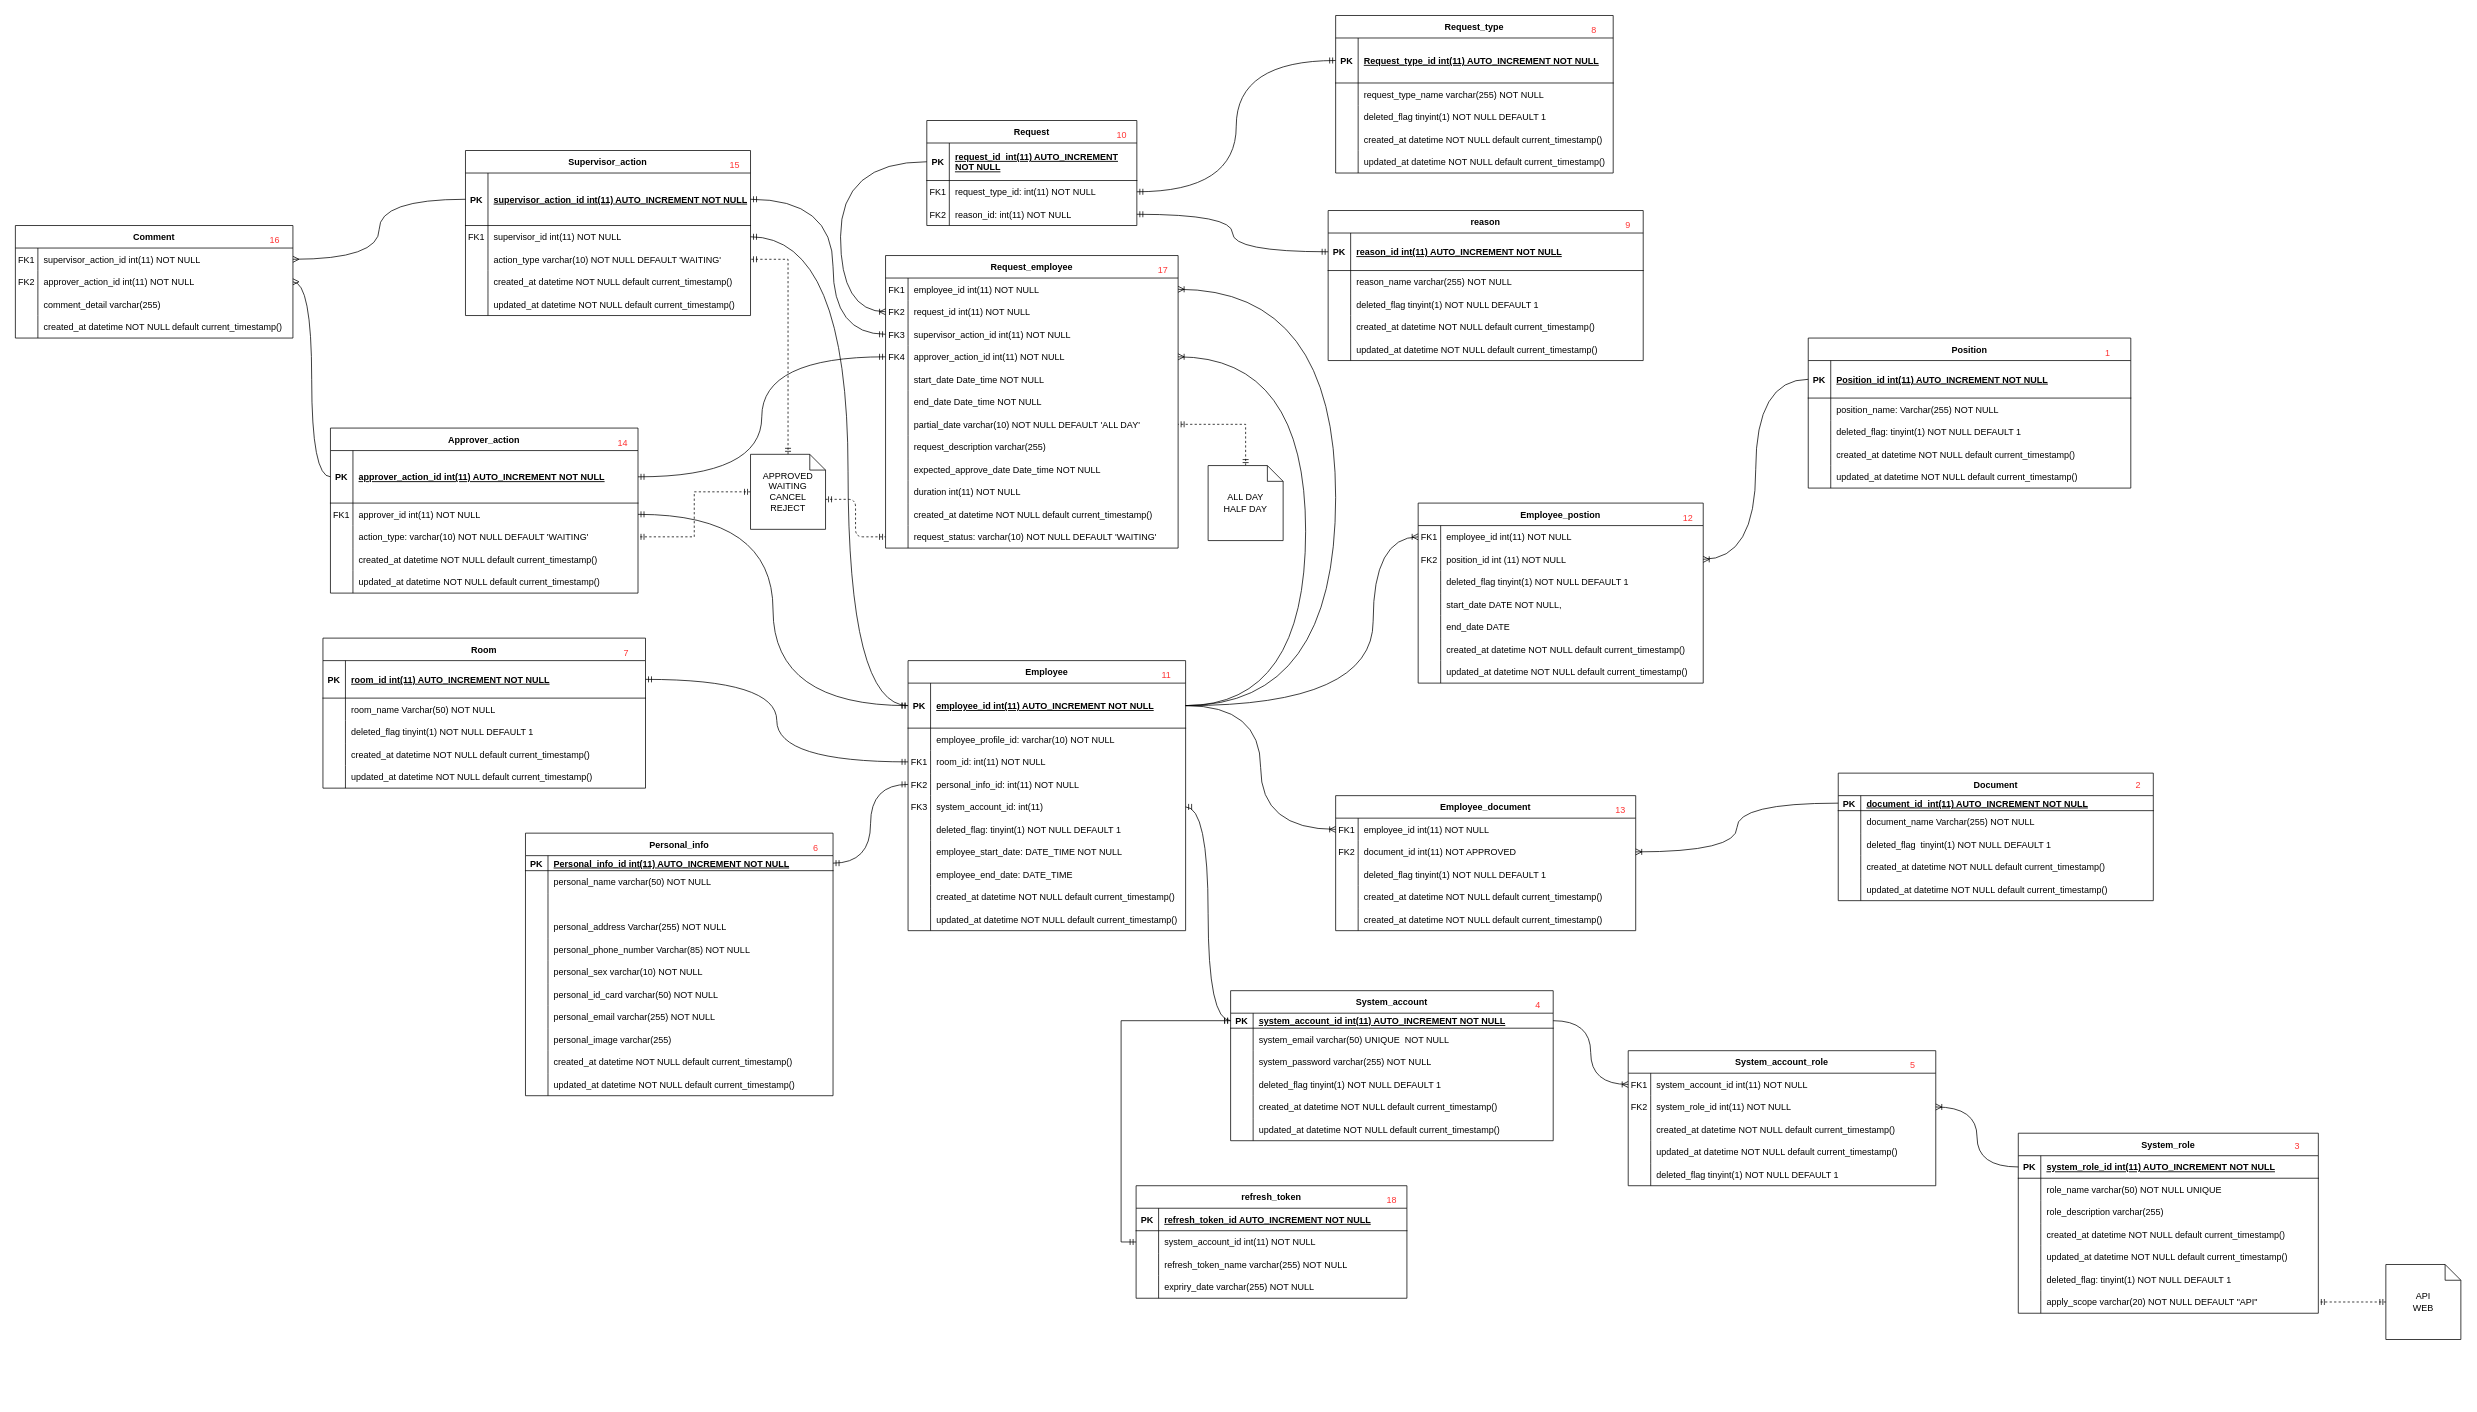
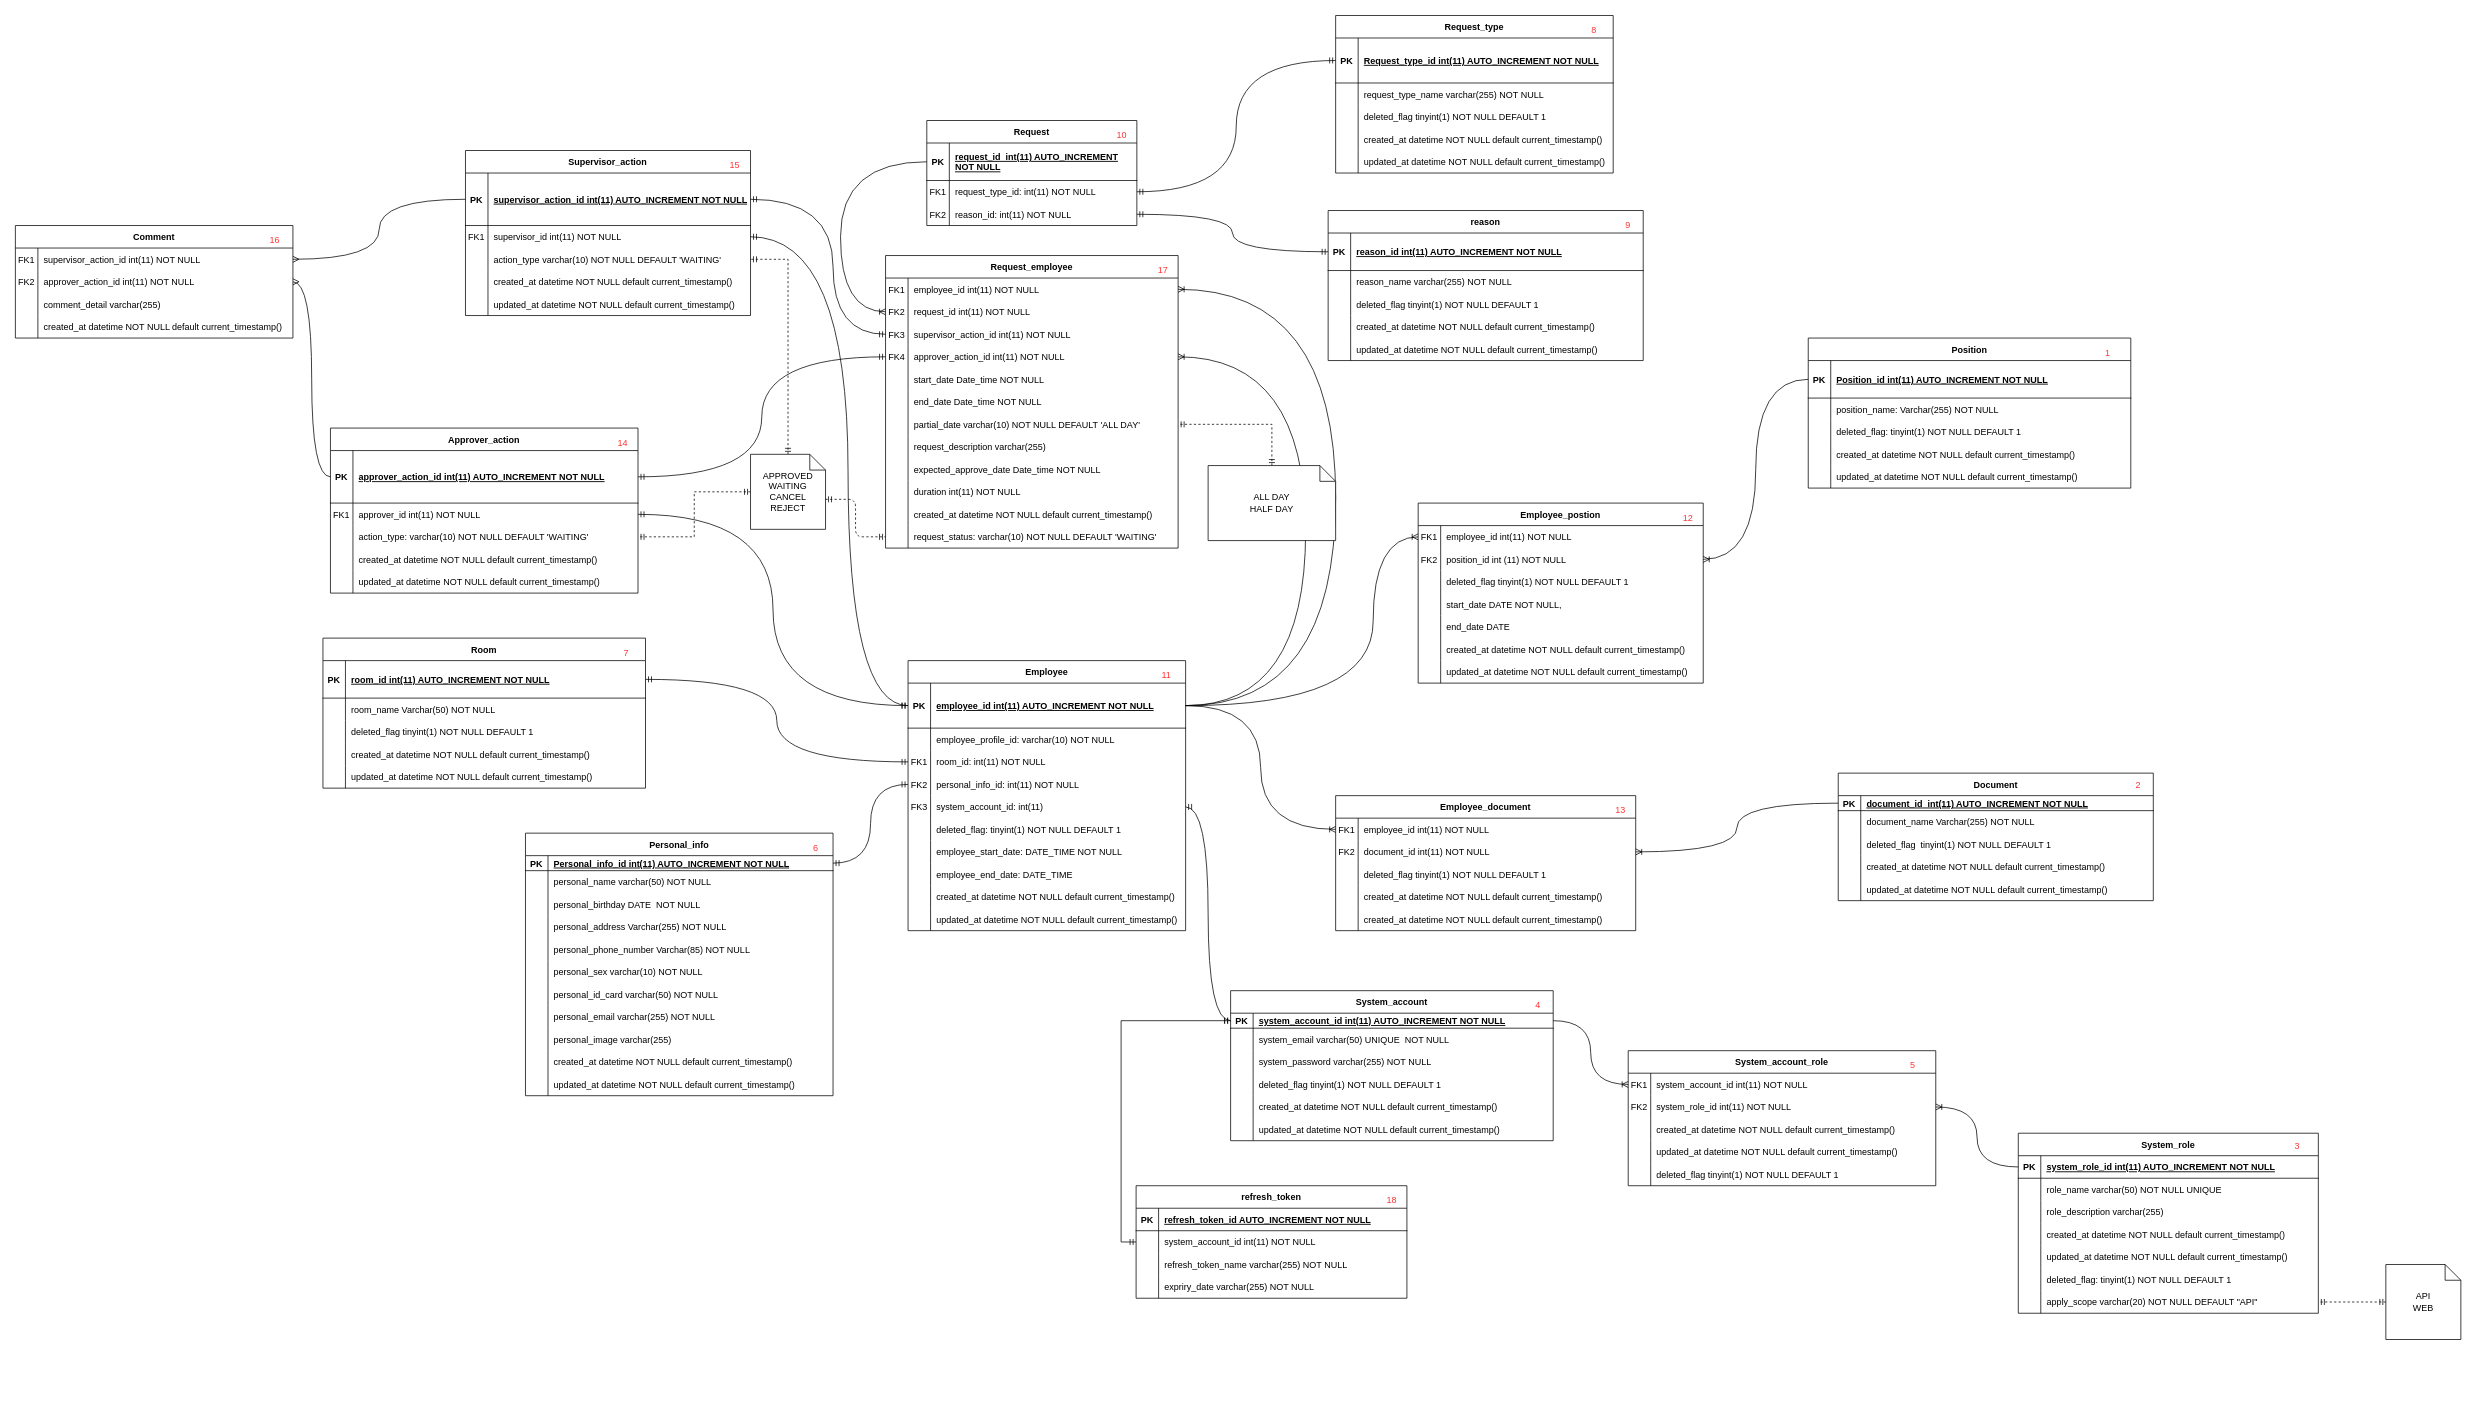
- <mxCell id="259" value="ALL DAY&lt;br&gt;HALF DAY" style="shape=note;size=21;whiteSpace=wrap;html=1;" parent="1" vertex="1"><mxGeometry x="1610" y="620" width="100" height="100" as="geometry" /></mxCell>
+ <mxCell id="259" value="ALL DAY&lt;br&gt;HALF DAY" style="shape=note;size=21;whiteSpace=wrap;html=1;" parent="1" vertex="1"><mxGeometry x="1610" y="620" width="170" height="100" as="geometry" /></mxCell>
- <mxCell id="228" value="document_id int(11) NOT APPROVED" style="shape=partialRectangle;connectable=0;fillColor=none;top=0;left=0;bottom=0;right=0;align=left;spacingLeft=6;overflow=hidden;" parent="226" vertex="1"><mxGeometry x="30" width="370" height="30" as="geometry" /></mxCell>
+ <mxCell id="228" value="document_id int(11) NOT NULL" style="shape=partialRectangle;connectable=0;fillColor=none;top=0;left=0;bottom=0;right=0;align=left;spacingLeft=6;overflow=hidden;" parent="226" vertex="1"><mxGeometry x="30" width="370" height="30" as="geometry" /></mxCell>
+ <mxCell id="112" value="personal_birthday DATE  NOT NULL" style="shape=partialRectangle;connectable=0;fillColor=none;top=0;left=0;bottom=0;right=0;align=left;spacingLeft=6;overflow=hidden;" parent="110" vertex="1"><mxGeometry x="30" width="380" height="30" as="geometry" /></mxCell>
